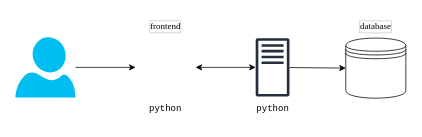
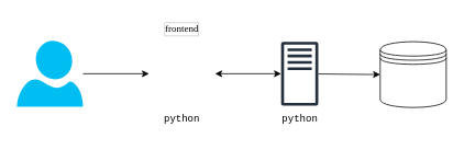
- <mxCell id="10" value="&lt;font&gt;database&lt;/font&gt;" style="text;html=1;strokeColor=none;fillColor=none;align=center;verticalAlign=middle;whiteSpace=wrap;rounded=0;labelBorderColor=#CCCCCC;fontFamily=Verdana;" vertex="1" parent="1"><mxGeometry x="470" y="20" width="60" height="30" as="geometry" /></mxCell>
